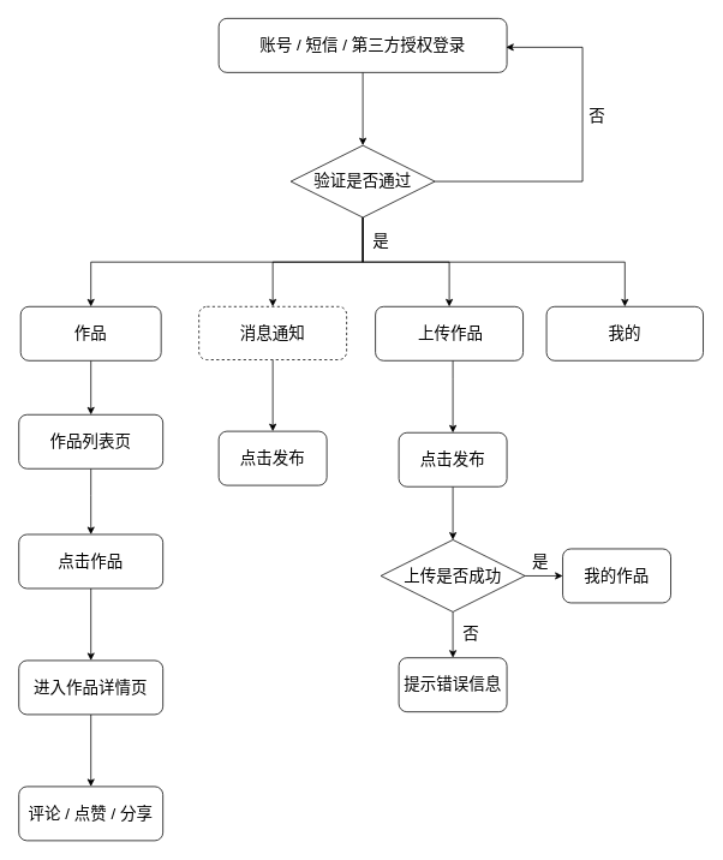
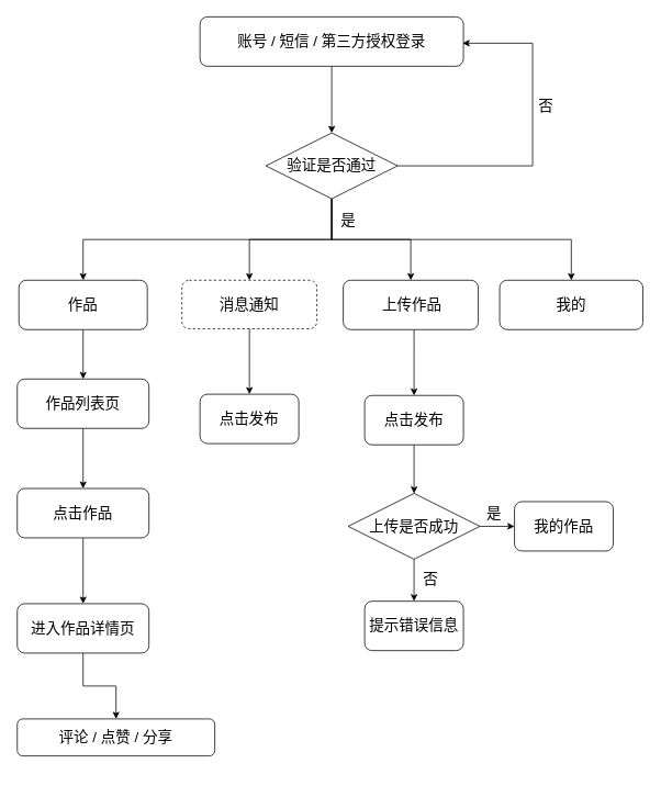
- <mxCell id="18" value="&lt;font style=&quot;font-size: 18px;&quot;&gt;评论 / 点赞 / 分享&lt;/font&gt;" style="whiteSpace=wrap;html=1;rounded=1;" vertex="1" parent="1"><mxGeometry x="20" y="873" width="160" height="60" as="geometry" /></mxCell>
+ <mxCell id="18" value="&lt;font style=&quot;font-size: 18px;&quot;&gt;评论 / 点赞 / 分享&lt;/font&gt;" style="whiteSpace=wrap;html=1;rounded=1;" vertex="1" parent="1"><mxGeometry x="20" y="873" width="240" height="45" as="geometry" /></mxCell>
